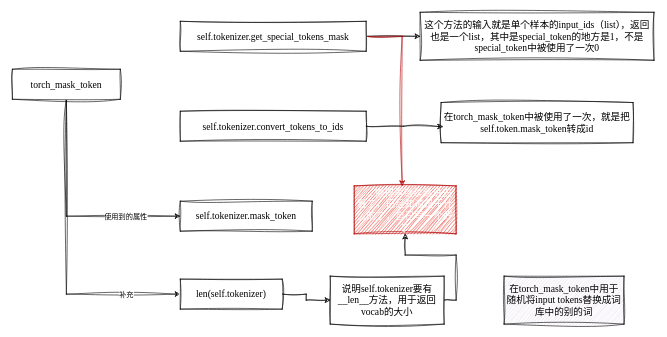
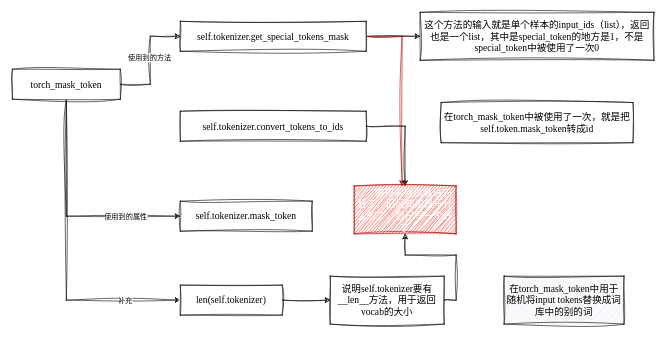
+ <mxCell id="3" style="edgeStyle=orthogonalEdgeStyle;rounded=0;sketch=1;hachureGap=4;jiggle=2;curveFitting=1;orthogonalLoop=1;jettySize=auto;html=1;entryX=0;entryY=0.5;entryDx=0;entryDy=0;fontFamily=Architects Daughter;fontSource=https%3A%2F%2Ffonts.googleapis.com%2Fcss%3Ffamily%3DArchitects%2BDaughter;" edge="1" parent="2" source="9" target="12"><mxGeometry relative="1" as="geometry" /></mxCell>
+ <mxCell id="4" value="&lt;font style=&quot;font-size: 12px;&quot;&gt;使用到的方法&lt;/font&gt;" style="edgeLabel;html=1;align=center;verticalAlign=middle;resizable=0;points=[];sketch=1;hachureGap=4;jiggle=2;curveFitting=1;fontFamily=Architects Daughter;fontSource=https%3A%2F%2Ffonts.googleapis.com%2Fcss%3Ffamily%3DArchitects%2BDaughter;" vertex="1" connectable="0" parent="3"><mxGeometry x="0.054" y="2" relative="1" as="geometry"><mxPoint as="offset" /></mxGeometry></mxCell>
- <mxCell id="19" style="edgeStyle=orthogonalEdgeStyle;rounded=0;sketch=1;hachureGap=4;jiggle=2;curveFitting=1;orthogonalLoop=1;jettySize=auto;html=1;exitX=1;exitY=0.5;exitDx=0;exitDy=0;entryX=0.009;entryY=0.599;entryDx=0;entryDy=0;entryPerimeter=0;fontFamily=Architects Daughter;fontSource=https%3A%2F%2Ffonts.googleapis.com%2Fcss%3Ffamily%3DArchitects%2BDaughter;" edge="1" parent="2" source="14" target="18"><mxGeometry relative="1" as="geometry" /></mxCell>
+ <mxCell id="19" style="edgeStyle=orthogonalEdgeStyle;rounded=0;sketch=1;hachureGap=4;jiggle=2;curveFitting=1;orthogonalLoop=1;jettySize=auto;html=1;exitX=1;exitY=0.5;exitDx=0;exitDy=0;fontFamily=Architects Daughter;fontSource=https%3A%2F%2Ffonts.googleapis.com%2Fcss%3Ffamily%3DArchitects%2BDaughter;" edge="1" parent="2" source="14" target="23"><mxGeometry relative="1" as="geometry" /></mxCell>
- <mxCell id="17" value="&lt;font style=&quot;font-size: 16px;&quot;&gt;len(self.tokenizer)&lt;/font&gt;" style="rounded=0;whiteSpace=wrap;html=1;sketch=1;hachureGap=4;jiggle=2;curveFitting=1;fontFamily=Architects Daughter;fontSource=https%3A%2F%2Ffonts.googleapis.com%2Fcss%3Ffamily%3DArchitects%2BDaughter;" vertex="1" parent="2"><mxGeometry x="280" y="445" width="170" height="50" as="geometry" /></mxCell>
+ <mxCell id="17" value="&lt;font style=&quot;font-size: 16px;&quot;&gt;len(self.tokenizer)&lt;/font&gt;" style="rounded=0;whiteSpace=wrap;html=1;sketch=1;hachureGap=4;jiggle=2;curveFitting=1;fontFamily=Architects Daughter;fontSource=https%3A%2F%2Ffonts.googleapis.com%2Fcss%3Ffamily%3DArchitects%2BDaughter;" vertex="1" parent="2"><mxGeometry x="280" y="455" width="170" height="50" as="geometry" /></mxCell>
